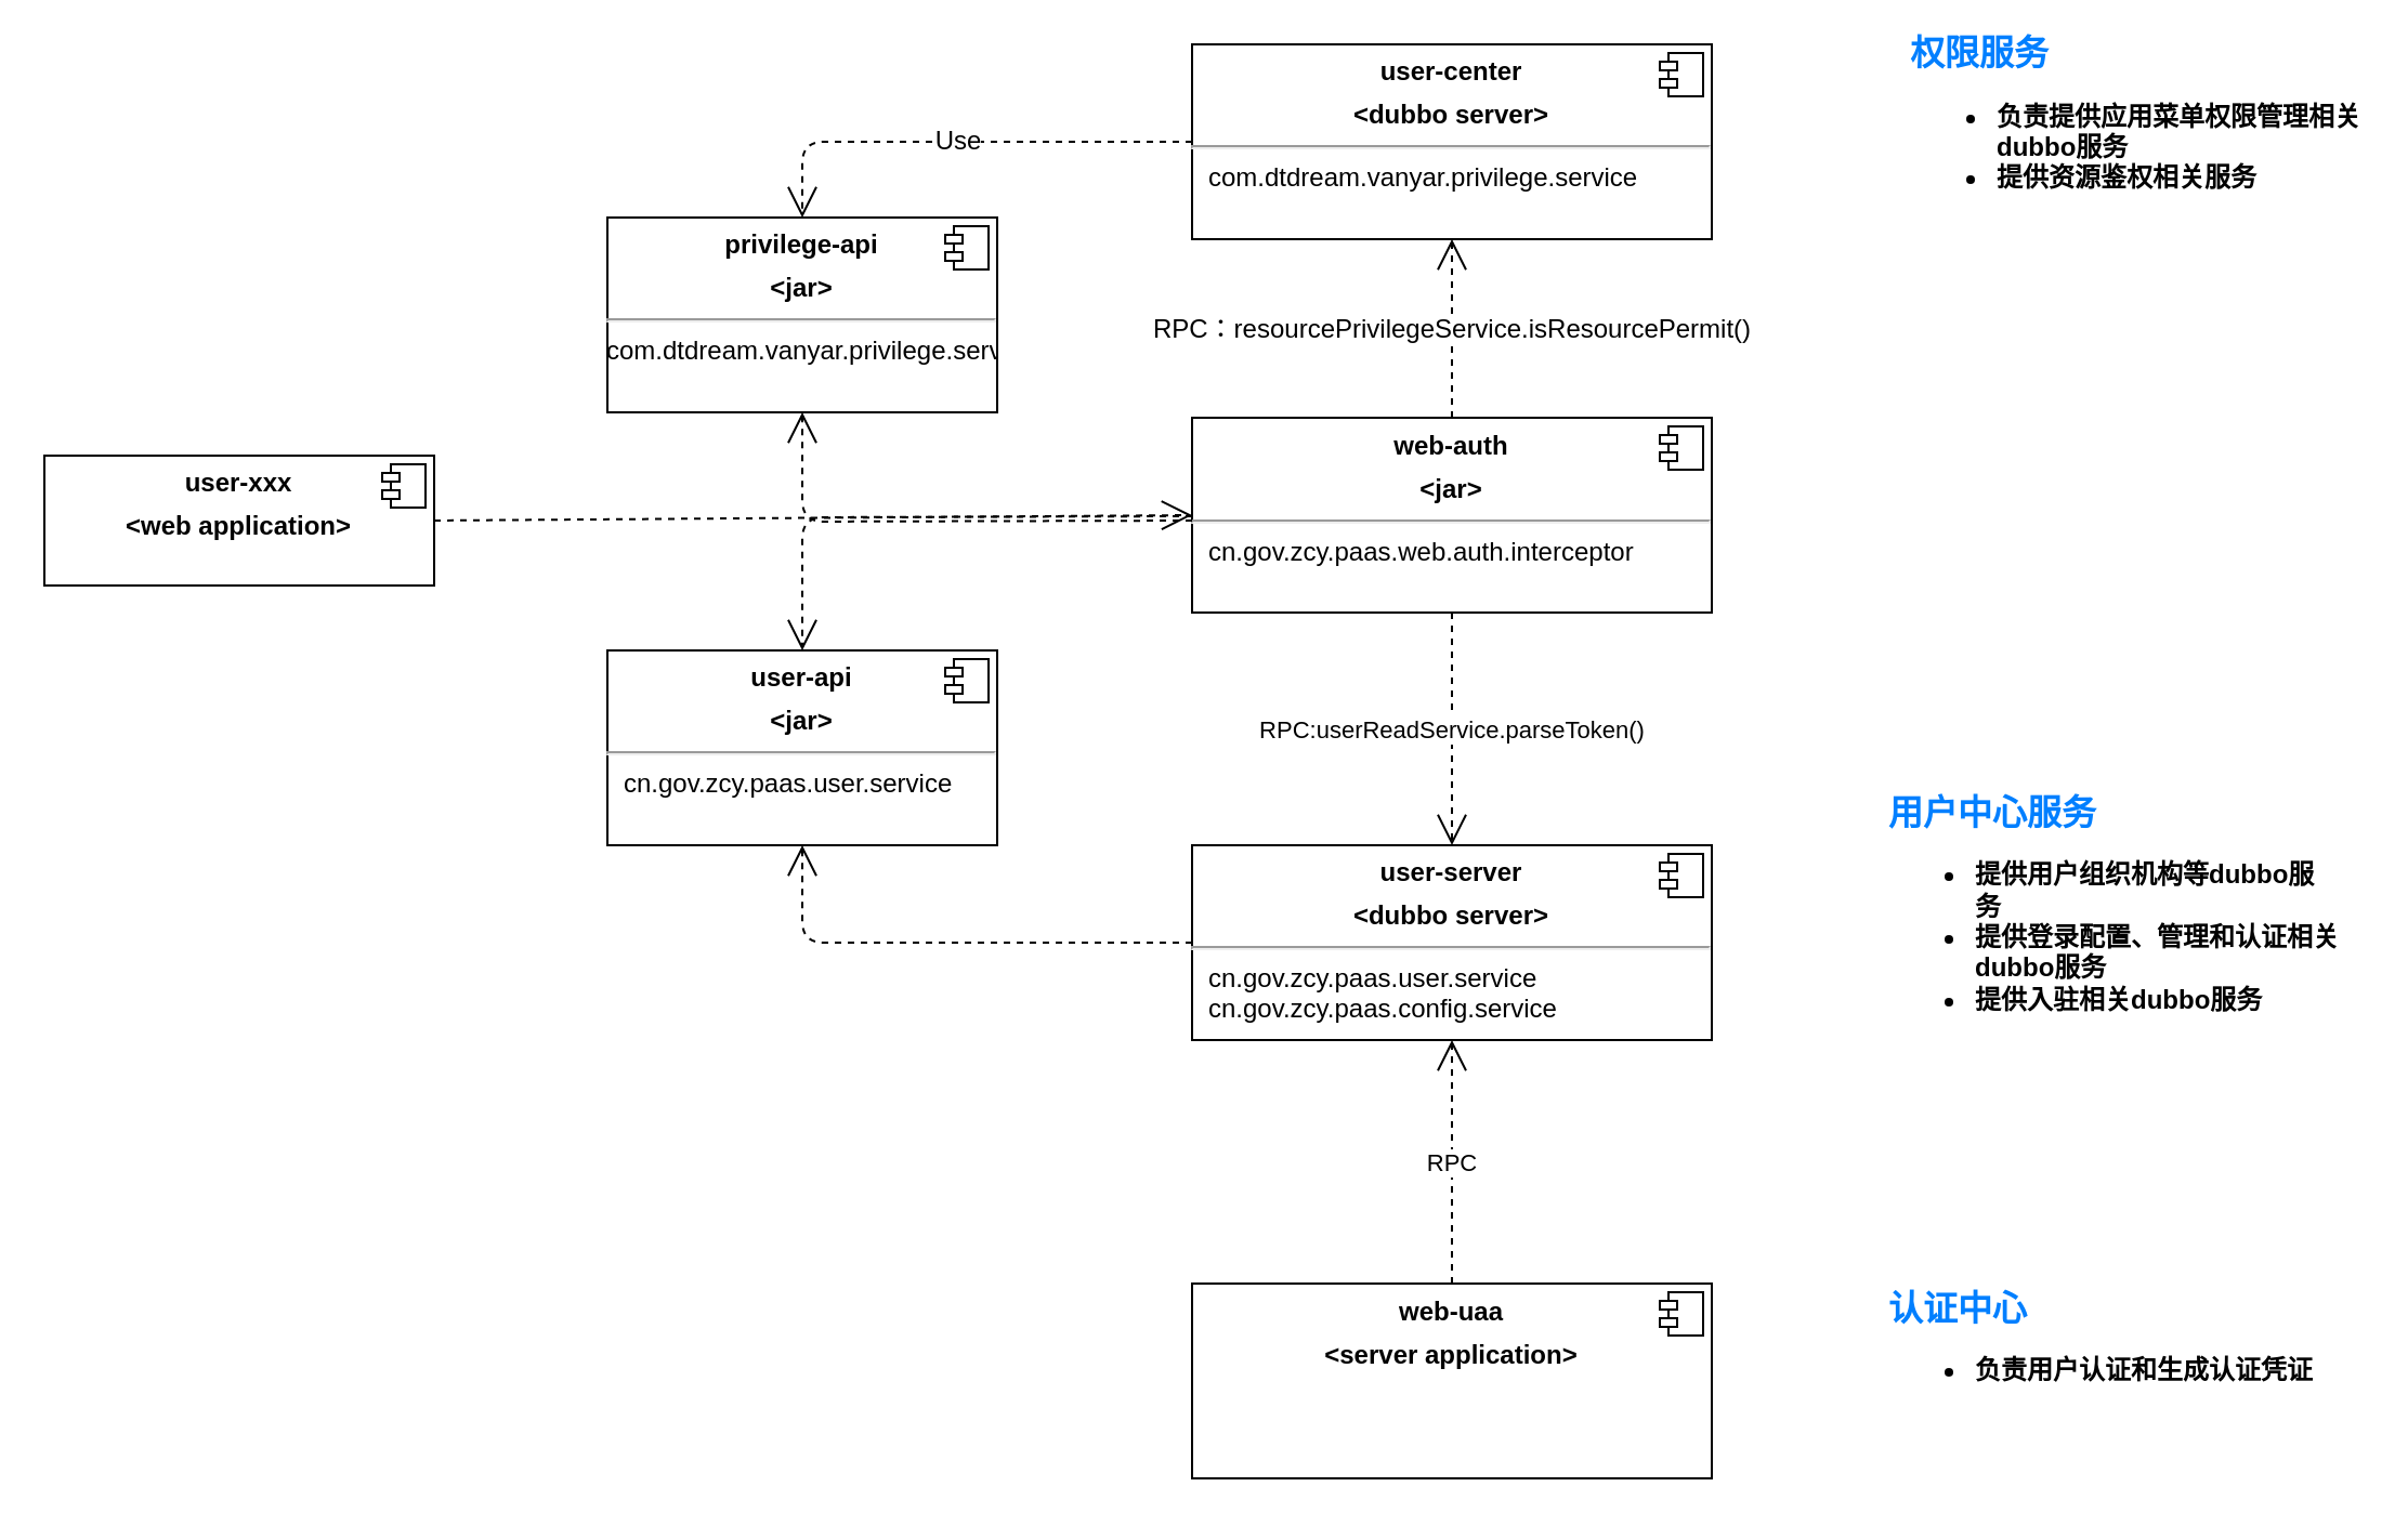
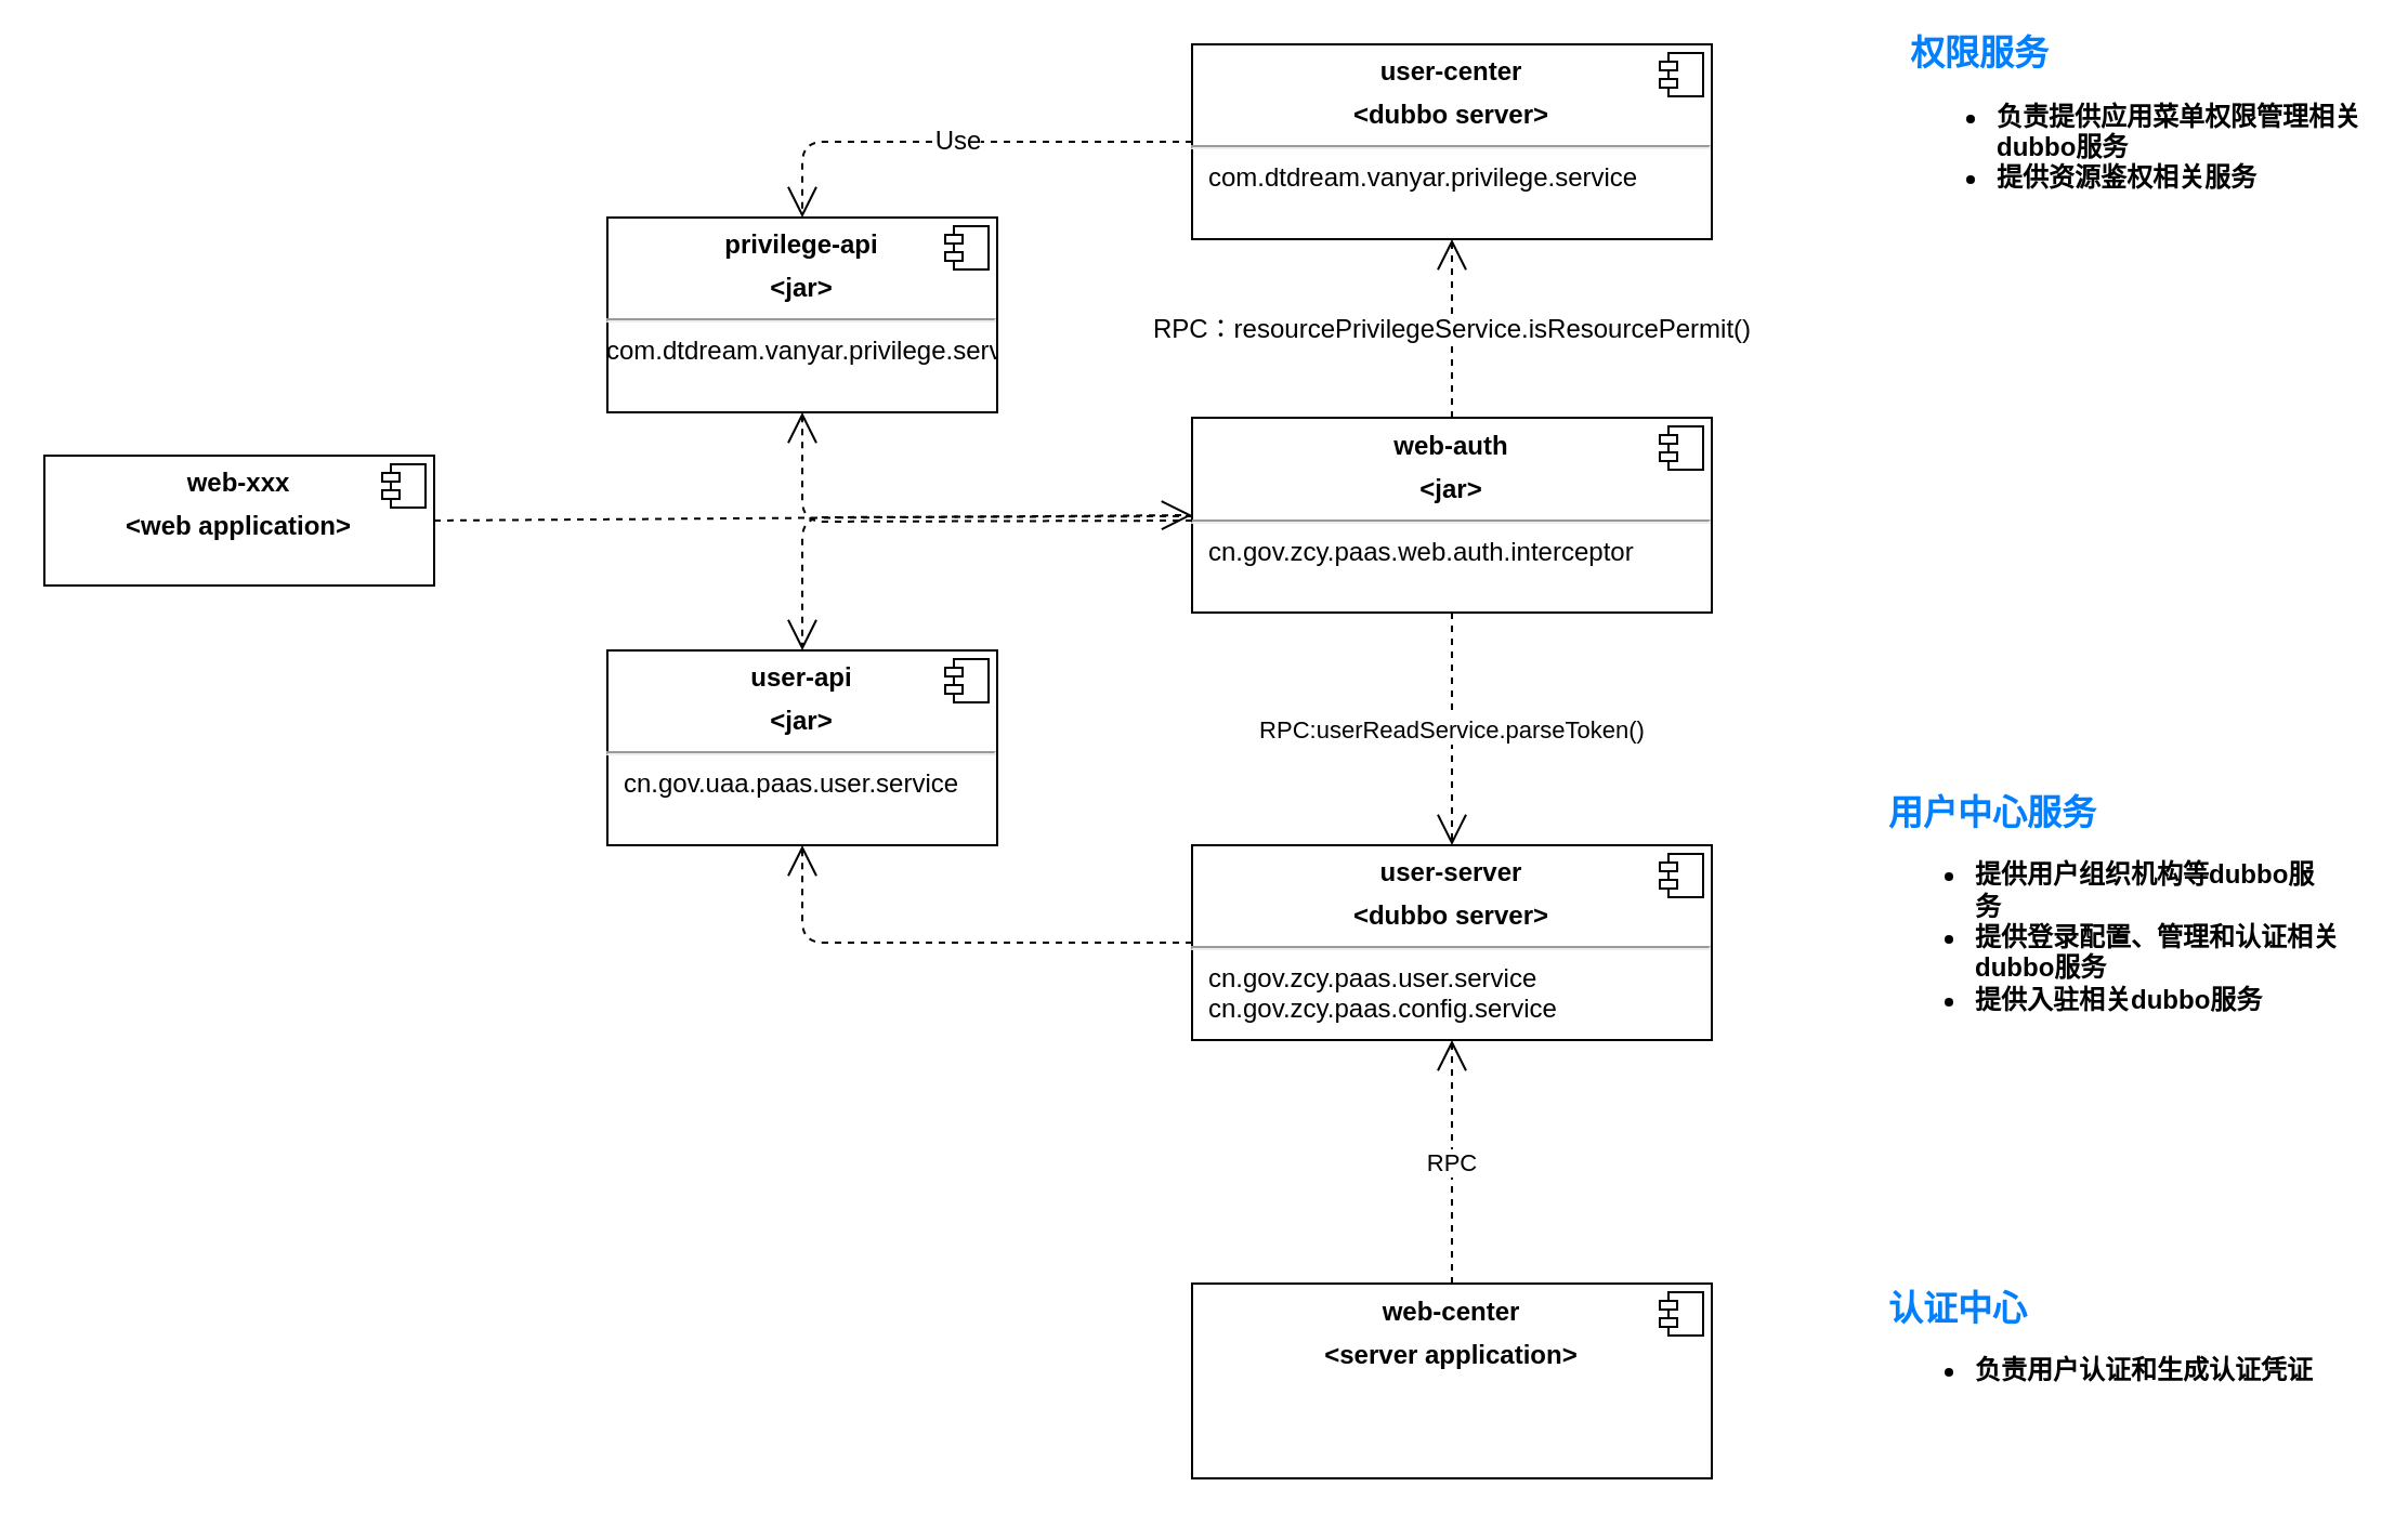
- <mxCell id="8" value="&lt;p style=&quot;margin: 0px ; margin-top: 6px ; text-align: center&quot;&gt;&lt;b&gt;user-xxx&lt;/b&gt;&lt;/p&gt;&lt;p style=&quot;margin: 0px ; margin-top: 6px ; text-align: center&quot;&gt;&lt;b&gt;&amp;lt;web application&amp;gt;&lt;/b&gt;&lt;/p&gt;" style="align=left;overflow=fill;html=1;dropTarget=0;" parent="1" vertex="1"><mxGeometry x="20" y="210" width="180" height="60" as="geometry" /></mxCell>
+ <mxCell id="8" value="&lt;p style=&quot;margin: 0px ; margin-top: 6px ; text-align: center&quot;&gt;&lt;b&gt;web-xxx&lt;/b&gt;&lt;/p&gt;&lt;p style=&quot;margin: 0px ; margin-top: 6px ; text-align: center&quot;&gt;&lt;b&gt;&amp;lt;web application&amp;gt;&lt;/b&gt;&lt;/p&gt;" style="align=left;overflow=fill;html=1;dropTarget=0;" parent="1" vertex="1"><mxGeometry x="20" y="210" width="180" height="60" as="geometry" /></mxCell>
- <mxCell id="6" value="&lt;p style=&quot;margin: 0px ; margin-top: 6px ; text-align: center&quot;&gt;&lt;b&gt;user-api&lt;/b&gt;&lt;/p&gt;&lt;p style=&quot;margin: 0px ; margin-top: 6px ; text-align: center&quot;&gt;&lt;b&gt;&amp;lt;jar&amp;gt;&lt;/b&gt;&lt;/p&gt;&lt;hr&gt;&lt;p style=&quot;margin: 0px ; margin-left: 8px&quot;&gt;cn.gov.zcy.paas.user.service&lt;br&gt;&lt;/p&gt;" style="align=left;overflow=fill;html=1;dropTarget=0;" parent="1" vertex="1"><mxGeometry x="280" y="300" width="180" height="90" as="geometry" /></mxCell>
+ <mxCell id="6" value="&lt;p style=&quot;margin: 0px ; margin-top: 6px ; text-align: center&quot;&gt;&lt;b&gt;user-api&lt;/b&gt;&lt;/p&gt;&lt;p style=&quot;margin: 0px ; margin-top: 6px ; text-align: center&quot;&gt;&lt;b&gt;&amp;lt;jar&amp;gt;&lt;/b&gt;&lt;/p&gt;&lt;hr&gt;&lt;p style=&quot;margin: 0px ; margin-left: 8px&quot;&gt;cn.gov.uaa.paas.user.service&lt;br&gt;&lt;/p&gt;" style="align=left;overflow=fill;html=1;dropTarget=0;" parent="1" vertex="1"><mxGeometry x="280" y="300" width="180" height="90" as="geometry" /></mxCell>
- <mxCell id="12" value="&lt;p style=&quot;margin: 0px ; margin-top: 6px ; text-align: center&quot;&gt;&lt;b&gt;web-uaa&lt;/b&gt;&lt;/p&gt;&lt;p style=&quot;margin: 0px ; margin-top: 6px ; text-align: center&quot;&gt;&lt;b&gt;&amp;lt;server application&amp;gt;&lt;/b&gt;&lt;/p&gt;&lt;p style=&quot;margin: 0px ; margin-left: 8px&quot;&gt;&lt;br&gt;&lt;/p&gt;" style="align=left;overflow=fill;html=1;dropTarget=0;" vertex="1" parent="1"><mxGeometry x="550" y="592.5" width="240" height="90" as="geometry" /></mxCell>
+ <mxCell id="12" value="&lt;p style=&quot;margin: 0px ; margin-top: 6px ; text-align: center&quot;&gt;&lt;b&gt;web-center&lt;/b&gt;&lt;/p&gt;&lt;p style=&quot;margin: 0px ; margin-top: 6px ; text-align: center&quot;&gt;&lt;b&gt;&amp;lt;server application&amp;gt;&lt;/b&gt;&lt;/p&gt;&lt;p style=&quot;margin: 0px ; margin-left: 8px&quot;&gt;&lt;br&gt;&lt;/p&gt;" style="align=left;overflow=fill;html=1;dropTarget=0;" vertex="1" parent="1"><mxGeometry x="550" y="592.5" width="240" height="90" as="geometry" /></mxCell>
